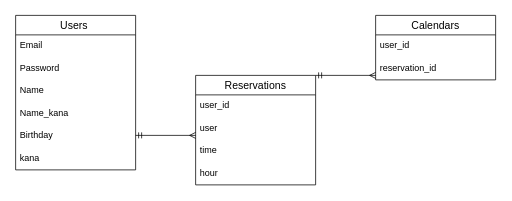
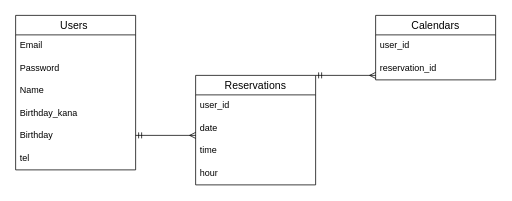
- <mxCell id="6" value="Name_kana" style="text;strokeColor=none;fillColor=none;spacingLeft=4;spacingRight=4;overflow=hidden;rotatable=0;points=[[0,0.5],[1,0.5]];portConstraint=eastwest;fontSize=12;" parent="2" vertex="1"><mxGeometry y="116" width="160" height="30" as="geometry" /></mxCell>
+ <mxCell id="6" value="Birthday_kana" style="text;strokeColor=none;fillColor=none;spacingLeft=4;spacingRight=4;overflow=hidden;rotatable=0;points=[[0,0.5],[1,0.5]];portConstraint=eastwest;fontSize=12;" parent="2" vertex="1"><mxGeometry y="116" width="160" height="30" as="geometry" /></mxCell>
- <mxCell id="11" value="user" style="text;strokeColor=none;fillColor=none;spacingLeft=4;spacingRight=4;overflow=hidden;rotatable=0;points=[[0,0.5],[1,0.5]];portConstraint=eastwest;fontSize=12;" parent="9" vertex="1"><mxGeometry y="56" width="160" height="30" as="geometry" /></mxCell>
+ <mxCell id="11" value="date" style="text;strokeColor=none;fillColor=none;spacingLeft=4;spacingRight=4;overflow=hidden;rotatable=0;points=[[0,0.5],[1,0.5]];portConstraint=eastwest;fontSize=12;" parent="9" vertex="1"><mxGeometry y="56" width="160" height="30" as="geometry" /></mxCell>
- <mxCell id="8" value="kana" style="text;strokeColor=none;fillColor=none;spacingLeft=4;spacingRight=4;overflow=hidden;rotatable=0;points=[[0,0.5],[1,0.5]];portConstraint=eastwest;fontSize=12;" parent="2" vertex="1"><mxGeometry y="176" width="160" height="30" as="geometry" /></mxCell>
+ <mxCell id="8" value="tel" style="text;strokeColor=none;fillColor=none;spacingLeft=4;spacingRight=4;overflow=hidden;rotatable=0;points=[[0,0.5],[1,0.5]];portConstraint=eastwest;fontSize=12;" parent="2" vertex="1"><mxGeometry y="176" width="160" height="30" as="geometry" /></mxCell>
